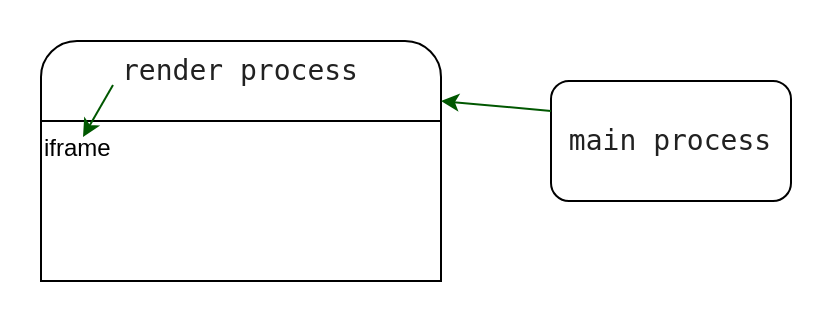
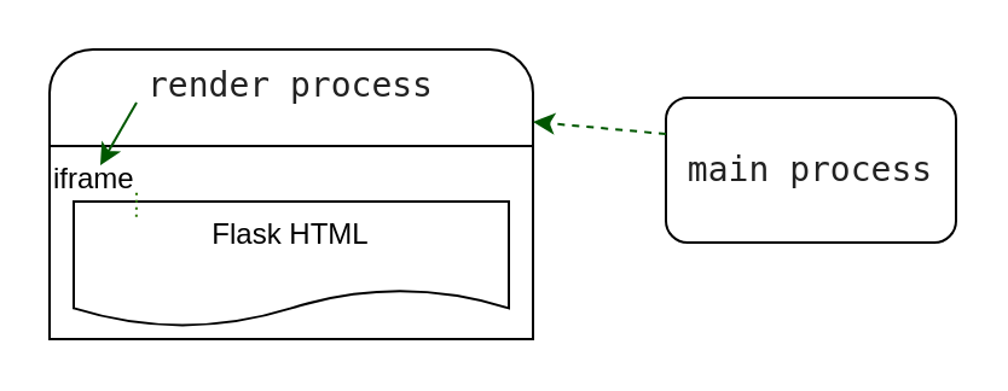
- <mxCell id="6" value="" style="endArrow=classic;html=1;entryX=1;entryY=0.25;entryDx=0;entryDy=0;exitX=0;exitY=0.25;exitDx=0;exitDy=0;fillColor=#008a00;strokeColor=#005700;" edge="1" parent="1" source="2" target="3"><mxGeometry width="50" height="50" relative="1" as="geometry"><mxPoint x="70" y="330" as="sourcePoint" /><mxPoint x="120" y="280" as="targetPoint" /></mxGeometry></mxCell>
+ <mxCell id="6" value="" style="endArrow=classic;html=1;entryX=1;entryY=0.25;entryDx=0;entryDy=0;exitX=0;exitY=0.25;exitDx=0;exitDy=0;fillColor=#008a00;strokeColor=#005700;dashed=1;" edge="1" parent="1" source="2" target="3"><mxGeometry width="50" height="50" relative="1" as="geometry"><mxPoint x="70" y="330" as="sourcePoint" /><mxPoint x="120" y="280" as="targetPoint" /></mxGeometry></mxCell>
+ <mxCell id="8" value="" style="endArrow=none;dashed=1;html=1;dashPattern=1 2;strokeWidth=1;entryX=0.18;entryY=0.225;entryDx=0;entryDy=0;entryPerimeter=0;exitX=0.144;exitY=0.123;exitDx=0;exitDy=0;exitPerimeter=0;fillColor=#60a917;strokeColor=#2D7600;" edge="1" parent="1" source="5" target="4"><mxGeometry width="50" height="50" relative="1" as="geometry"><mxPoint x="-40" y="130" as="sourcePoint" /><mxPoint x="10" y="80" as="targetPoint" /></mxGeometry></mxCell>
+ <mxCell id="5" value="Flask HTML" style="shape=document;whiteSpace=wrap;html=1;boundedLbl=1;verticalAlign=top;" vertex="1" parent="1"><mxGeometry x="30" y="83" width="180" height="52" as="geometry" /></mxCell>
